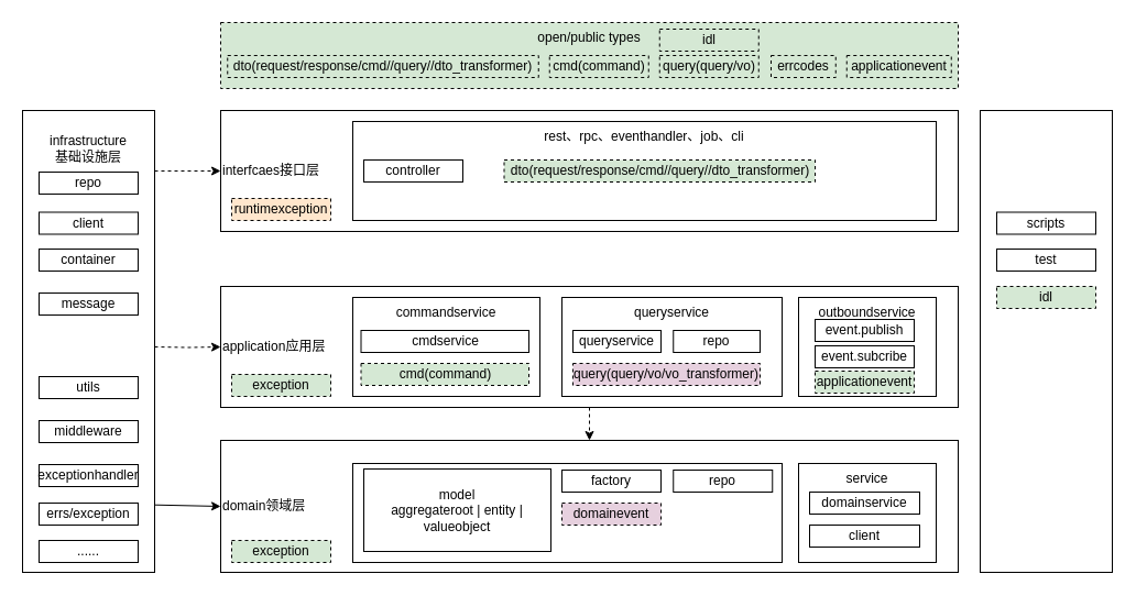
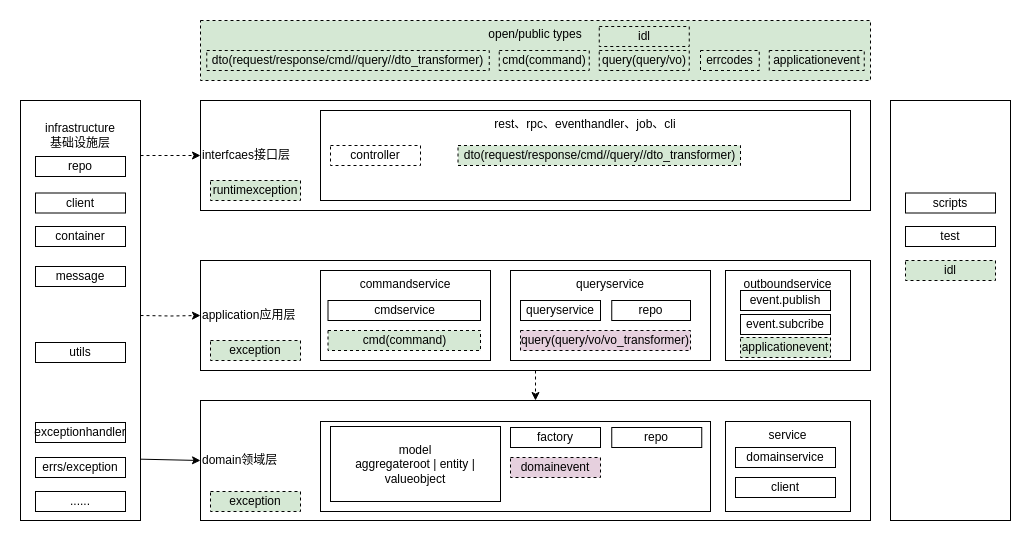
- <mxCell id="15" value="controller" style="rounded=0;whiteSpace=wrap;" vertex="1" parent="1"><mxGeometry x="330" y="145" width="90" height="20" as="geometry" /></mxCell>
+ <mxCell id="15" value="controller" style="rounded=0;whiteSpace=wrap;dashed=1;" vertex="1" parent="1"><mxGeometry x="330" y="145" width="90" height="20" as="geometry" /></mxCell>
- <mxCell id="38" value="runtimexception" style="rounded=0;whiteSpace=wrap;fillColor=#ffe6cc;dashed=1;" vertex="1" parent="1"><mxGeometry x="210" y="180" width="90" height="20" as="geometry" /></mxCell>
+ <mxCell id="38" value="runtimexception" style="rounded=0;whiteSpace=wrap;fillColor=#D5E8D4;dashed=1;" vertex="1" parent="1"><mxGeometry x="210" y="180" width="90" height="20" as="geometry" /></mxCell>
- <mxCell id="25" value="middleware" style="rounded=0;whiteSpace=wrap;" vertex="1" parent="1"><mxGeometry x="35" y="382" width="90" height="20" as="geometry" /></mxCell>
